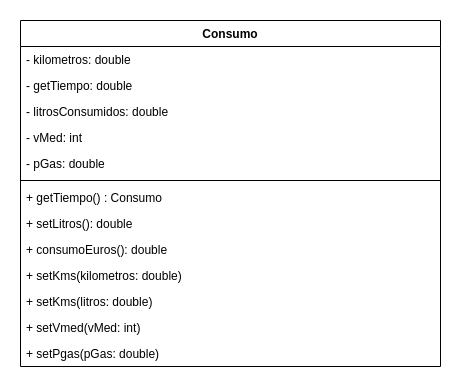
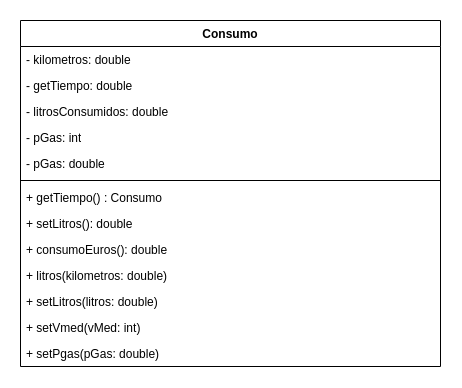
- <mxCell id="6" value="- vMed: int" style="text;strokeColor=none;fillColor=none;align=left;verticalAlign=top;spacingLeft=4;spacingRight=4;overflow=hidden;rotatable=0;points=[[0,0.5],[1,0.5]];portConstraint=eastwest;whiteSpace=wrap;html=1;" vertex="1" parent="2"><mxGeometry y="104" width="420" height="26" as="geometry" /></mxCell>
+ <mxCell id="6" value="- pGas: int" style="text;strokeColor=none;fillColor=none;align=left;verticalAlign=top;spacingLeft=4;spacingRight=4;overflow=hidden;rotatable=0;points=[[0,0.5],[1,0.5]];portConstraint=eastwest;whiteSpace=wrap;html=1;" vertex="1" parent="2"><mxGeometry y="104" width="420" height="26" as="geometry" /></mxCell>
- <mxCell id="12" value="+ setKms(kilometros: double)" style="text;strokeColor=none;fillColor=none;align=left;verticalAlign=top;spacingLeft=4;spacingRight=4;overflow=hidden;rotatable=0;points=[[0,0.5],[1,0.5]];portConstraint=eastwest;whiteSpace=wrap;html=1;" vertex="1" parent="2"><mxGeometry y="242" width="420" height="26" as="geometry" /></mxCell>
+ <mxCell id="12" value="+ litros(kilometros: double)" style="text;strokeColor=none;fillColor=none;align=left;verticalAlign=top;spacingLeft=4;spacingRight=4;overflow=hidden;rotatable=0;points=[[0,0.5],[1,0.5]];portConstraint=eastwest;whiteSpace=wrap;html=1;" vertex="1" parent="2"><mxGeometry y="242" width="420" height="26" as="geometry" /></mxCell>
- <mxCell id="13" value="+ setKms(litros: double)" style="text;strokeColor=none;fillColor=none;align=left;verticalAlign=top;spacingLeft=4;spacingRight=4;overflow=hidden;rotatable=0;points=[[0,0.5],[1,0.5]];portConstraint=eastwest;whiteSpace=wrap;html=1;" vertex="1" parent="2"><mxGeometry y="268" width="420" height="26" as="geometry" /></mxCell>
+ <mxCell id="13" value="+ setLitros(litros: double)" style="text;strokeColor=none;fillColor=none;align=left;verticalAlign=top;spacingLeft=4;spacingRight=4;overflow=hidden;rotatable=0;points=[[0,0.5],[1,0.5]];portConstraint=eastwest;whiteSpace=wrap;html=1;" vertex="1" parent="2"><mxGeometry y="268" width="420" height="26" as="geometry" /></mxCell>
